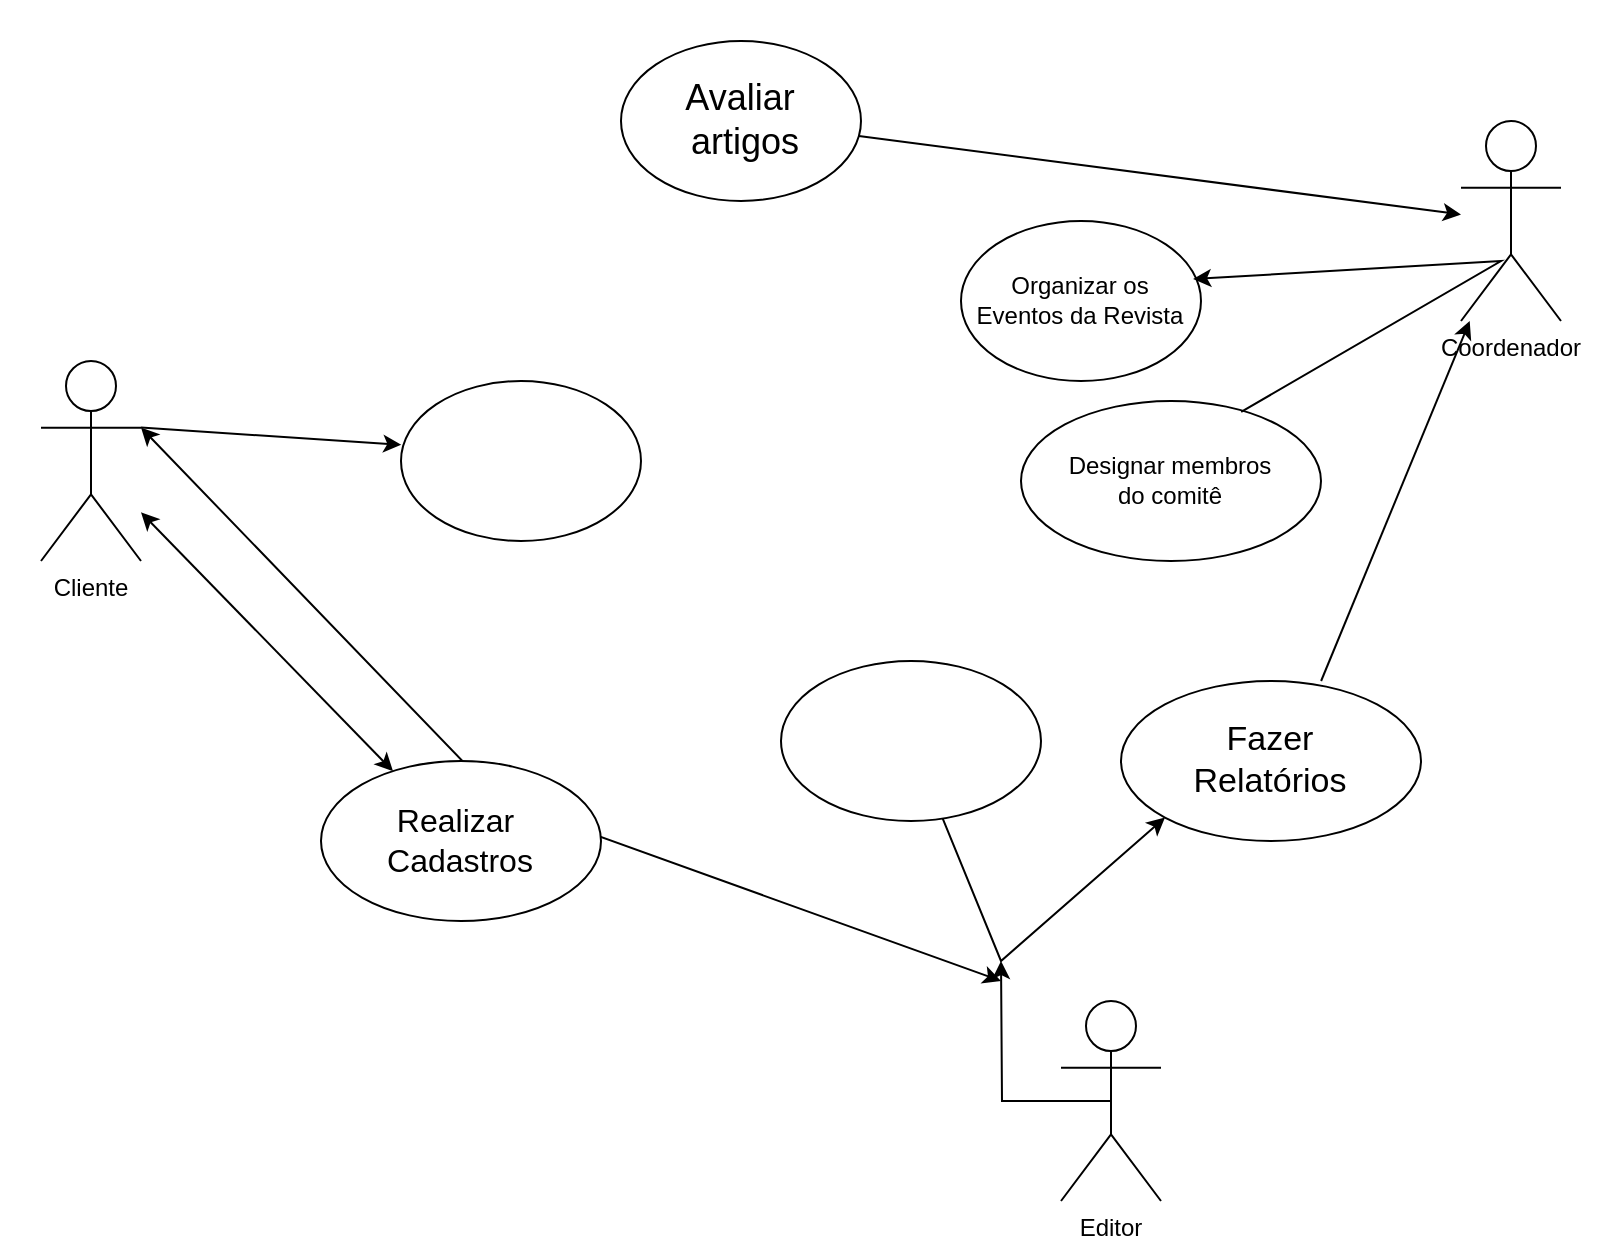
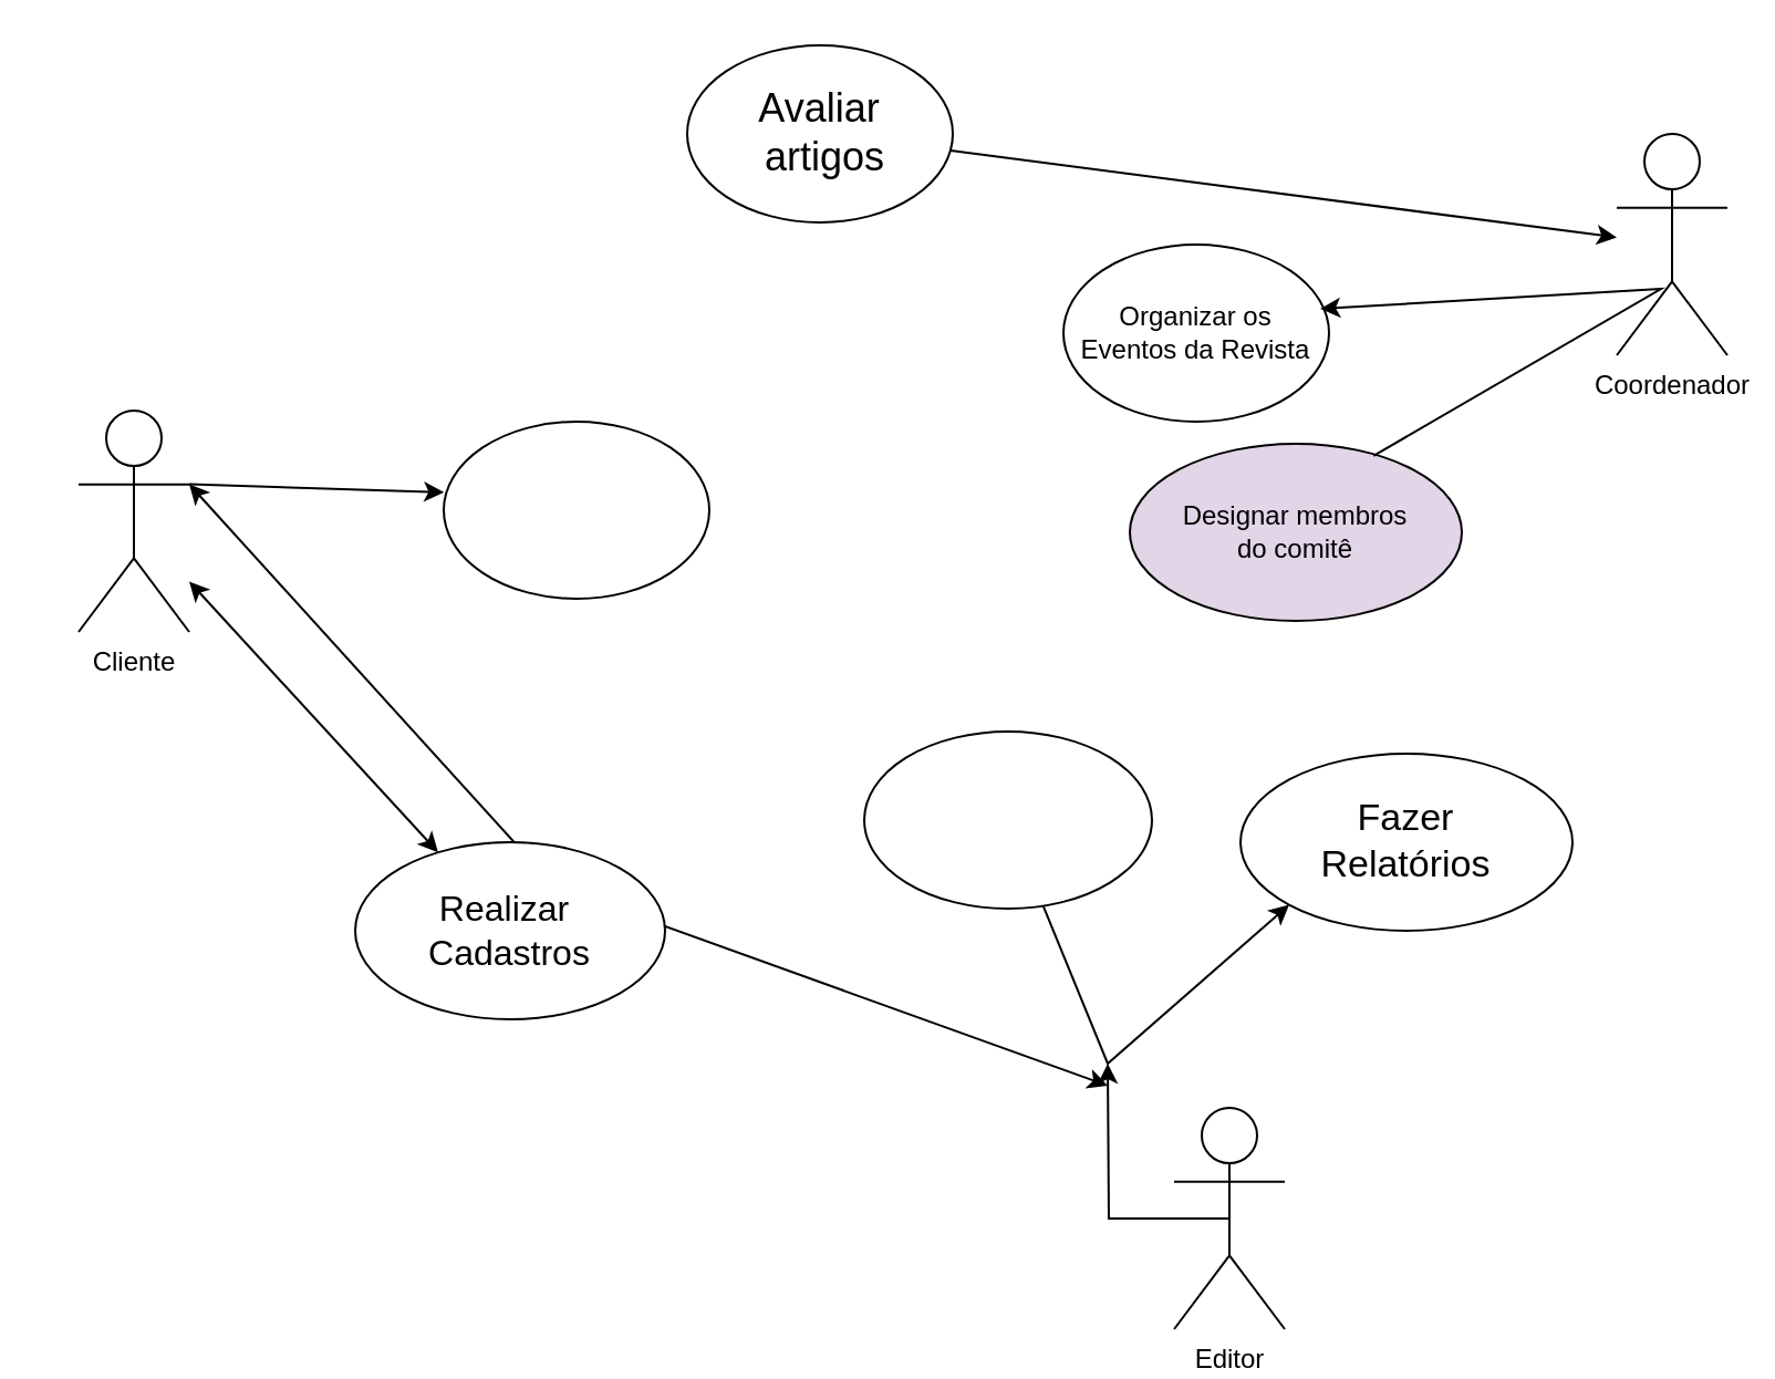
- <mxCell id="2" value="Cliente&lt;br&gt;" style="shape=umlActor;verticalLabelPosition=bottom;verticalAlign=top;html=1;outlineConnect=0;" vertex="1" parent="1"><mxGeometry x="20" y="180" width="50" height="100" as="geometry" /></mxCell>
+ <mxCell id="2" value="Cliente&lt;br&gt;" style="shape=umlActor;verticalLabelPosition=bottom;verticalAlign=top;html=1;outlineConnect=0;" vertex="1" parent="1"><mxGeometry x="35" y="185" width="50" height="100" as="geometry" /></mxCell>
- <mxCell id="5" value="Designar membros&lt;br&gt;do comitê" style="ellipse;whiteSpace=wrap;html=1;" vertex="1" parent="1"><mxGeometry x="510" y="200" width="150" height="80" as="geometry" /></mxCell>
+ <mxCell id="5" value="Designar membros&lt;br&gt;do comitê" style="ellipse;whiteSpace=wrap;html=1;fillColor=#e1d5e7;" vertex="1" parent="1"><mxGeometry x="510" y="200" width="150" height="80" as="geometry" /></mxCell>
- <mxCell id="14" value="" style="endArrow=classic;html=1;rounded=0;fontFamily=Helvetica;fontSize=12;fontColor=default;exitX=0.667;exitY=0;exitDx=0;exitDy=0;exitPerimeter=0;" edge="1" parent="1" source="11" target="8"><mxGeometry width="50" height="50" relative="1" as="geometry"><mxPoint x="630" y="360" as="sourcePoint" /><mxPoint x="650" y="130" as="targetPoint" /><Array as="points" /></mxGeometry></mxCell>
